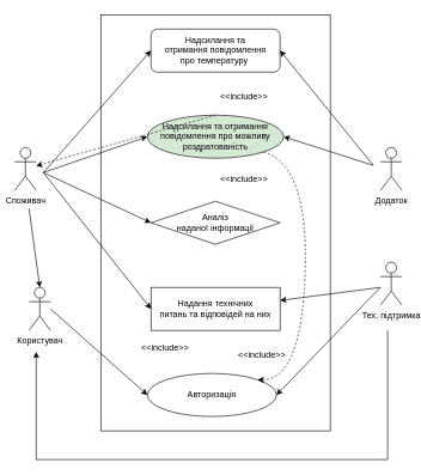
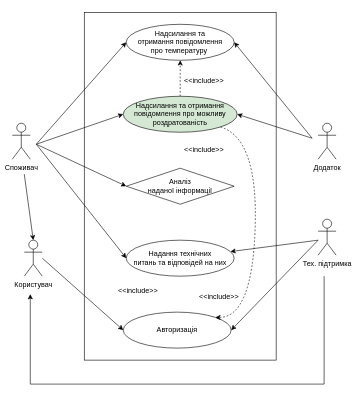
- <mxCell id="3" value="Надсилання та&lt;br&gt;отримання повідомлення&lt;br&gt;про температуру&amp;nbsp;" style="whiteSpace=wrap;html=1;rounded=1;" parent="1" vertex="1"><mxGeometry x="210" y="40" width="180" height="60" as="geometry" /></mxCell>
+ <mxCell id="3" value="Надсилання та&lt;br&gt;отримання повідомлення&lt;br&gt;про температуру&amp;nbsp;" style="ellipse;whiteSpace=wrap;html=1;" parent="1" vertex="1"><mxGeometry x="210" y="40" width="180" height="60" as="geometry" /></mxCell>
- <mxCell id="17" value="" style="endArrow=classic;html=1;rounded=0;dashed=1;exitX=0.5;exitY=0;exitDx=0;exitDy=0;" parent="1" source="5" target="8" edge="1"><mxGeometry width="50" height="50" relative="1" as="geometry"><mxPoint x="260" y="140" as="sourcePoint" /><mxPoint x="280" y="120" as="targetPoint" /></mxGeometry></mxCell>
+ <mxCell id="17" value="" style="endArrow=classic;html=1;rounded=0;dashed=1;entryX=0.5;entryY=1;entryDx=0;entryDy=0;exitX=0.5;exitY=0;exitDx=0;exitDy=0;" parent="1" source="5" target="3" edge="1"><mxGeometry width="50" height="50" relative="1" as="geometry"><mxPoint x="260" y="140" as="sourcePoint" /><mxPoint x="280" y="120" as="targetPoint" /></mxGeometry></mxCell>
- <mxCell id="7" value="Надання технічних&lt;br&gt;питань та відповідей на них" style="whiteSpace=wrap;html=1;rounded=0;" parent="1" vertex="1"><mxGeometry x="210" y="400" width="180" height="60" as="geometry" /></mxCell>
+ <mxCell id="7" value="Надання технічних&lt;br&gt;питань та відповідей на них" style="ellipse;whiteSpace=wrap;html=1;" parent="1" vertex="1"><mxGeometry x="210" y="400" width="180" height="60" as="geometry" /></mxCell>
